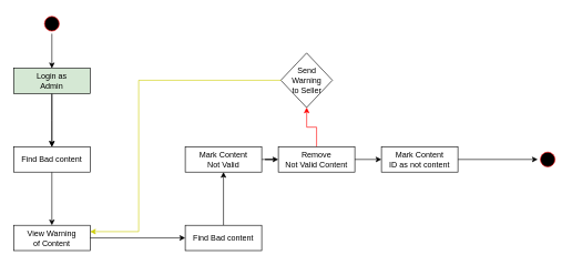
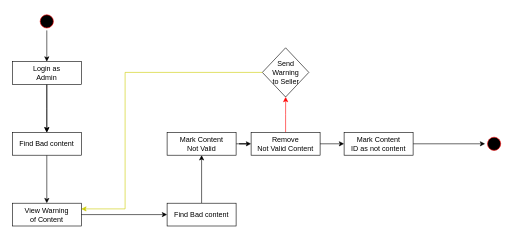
- <mxCell id="16" value="&lt;div&gt;Send &lt;br&gt;&lt;/div&gt;&lt;div&gt;Warning &lt;br&gt;&lt;/div&gt;&lt;div&gt;to Seller&lt;br&gt;&lt;/div&gt;" style="rhombus;whiteSpace=wrap;html=1;fillColor=rgb(255, 255, 255);strokeColor=rgb(0, 0, 0);fontColor=rgb(0, 0, 0);rounded=0;" vertex="1" parent="1"><mxGeometry x="421.75" y="79" width="77.5" height="82" as="geometry" /></mxCell>
+ <mxCell id="16" value="&lt;div&gt;Send &lt;br&gt;&lt;/div&gt;&lt;div&gt;Warning &lt;br&gt;&lt;/div&gt;&lt;div&gt;to Seller&lt;br&gt;&lt;/div&gt;" style="rhombus;whiteSpace=wrap;html=1;fillColor=rgb(255, 255, 255);strokeColor=rgb(0, 0, 0);fontColor=rgb(0, 0, 0);rounded=0;" vertex="1" parent="1"><mxGeometry x="436.75" y="79" width="77.5" height="82" as="geometry" /></mxCell>
- <mxCell id="6" value="&lt;div&gt;Login as &lt;br&gt;&lt;/div&gt;&lt;div&gt;Admin&lt;br&gt;&lt;/div&gt;" style="rounded=0;whiteSpace=wrap;html=1;fillColor=#d5e8d4;" vertex="1" parent="1"><mxGeometry x="20" y="102" width="115" height="38" as="geometry" /></mxCell>
+ <mxCell id="6" value="&lt;div&gt;Login as &lt;br&gt;&lt;/div&gt;&lt;div&gt;Admin&lt;br&gt;&lt;/div&gt;" style="rounded=0;whiteSpace=wrap;html=1;" vertex="1" parent="1"><mxGeometry x="20" y="102" width="115" height="38" as="geometry" /></mxCell>
